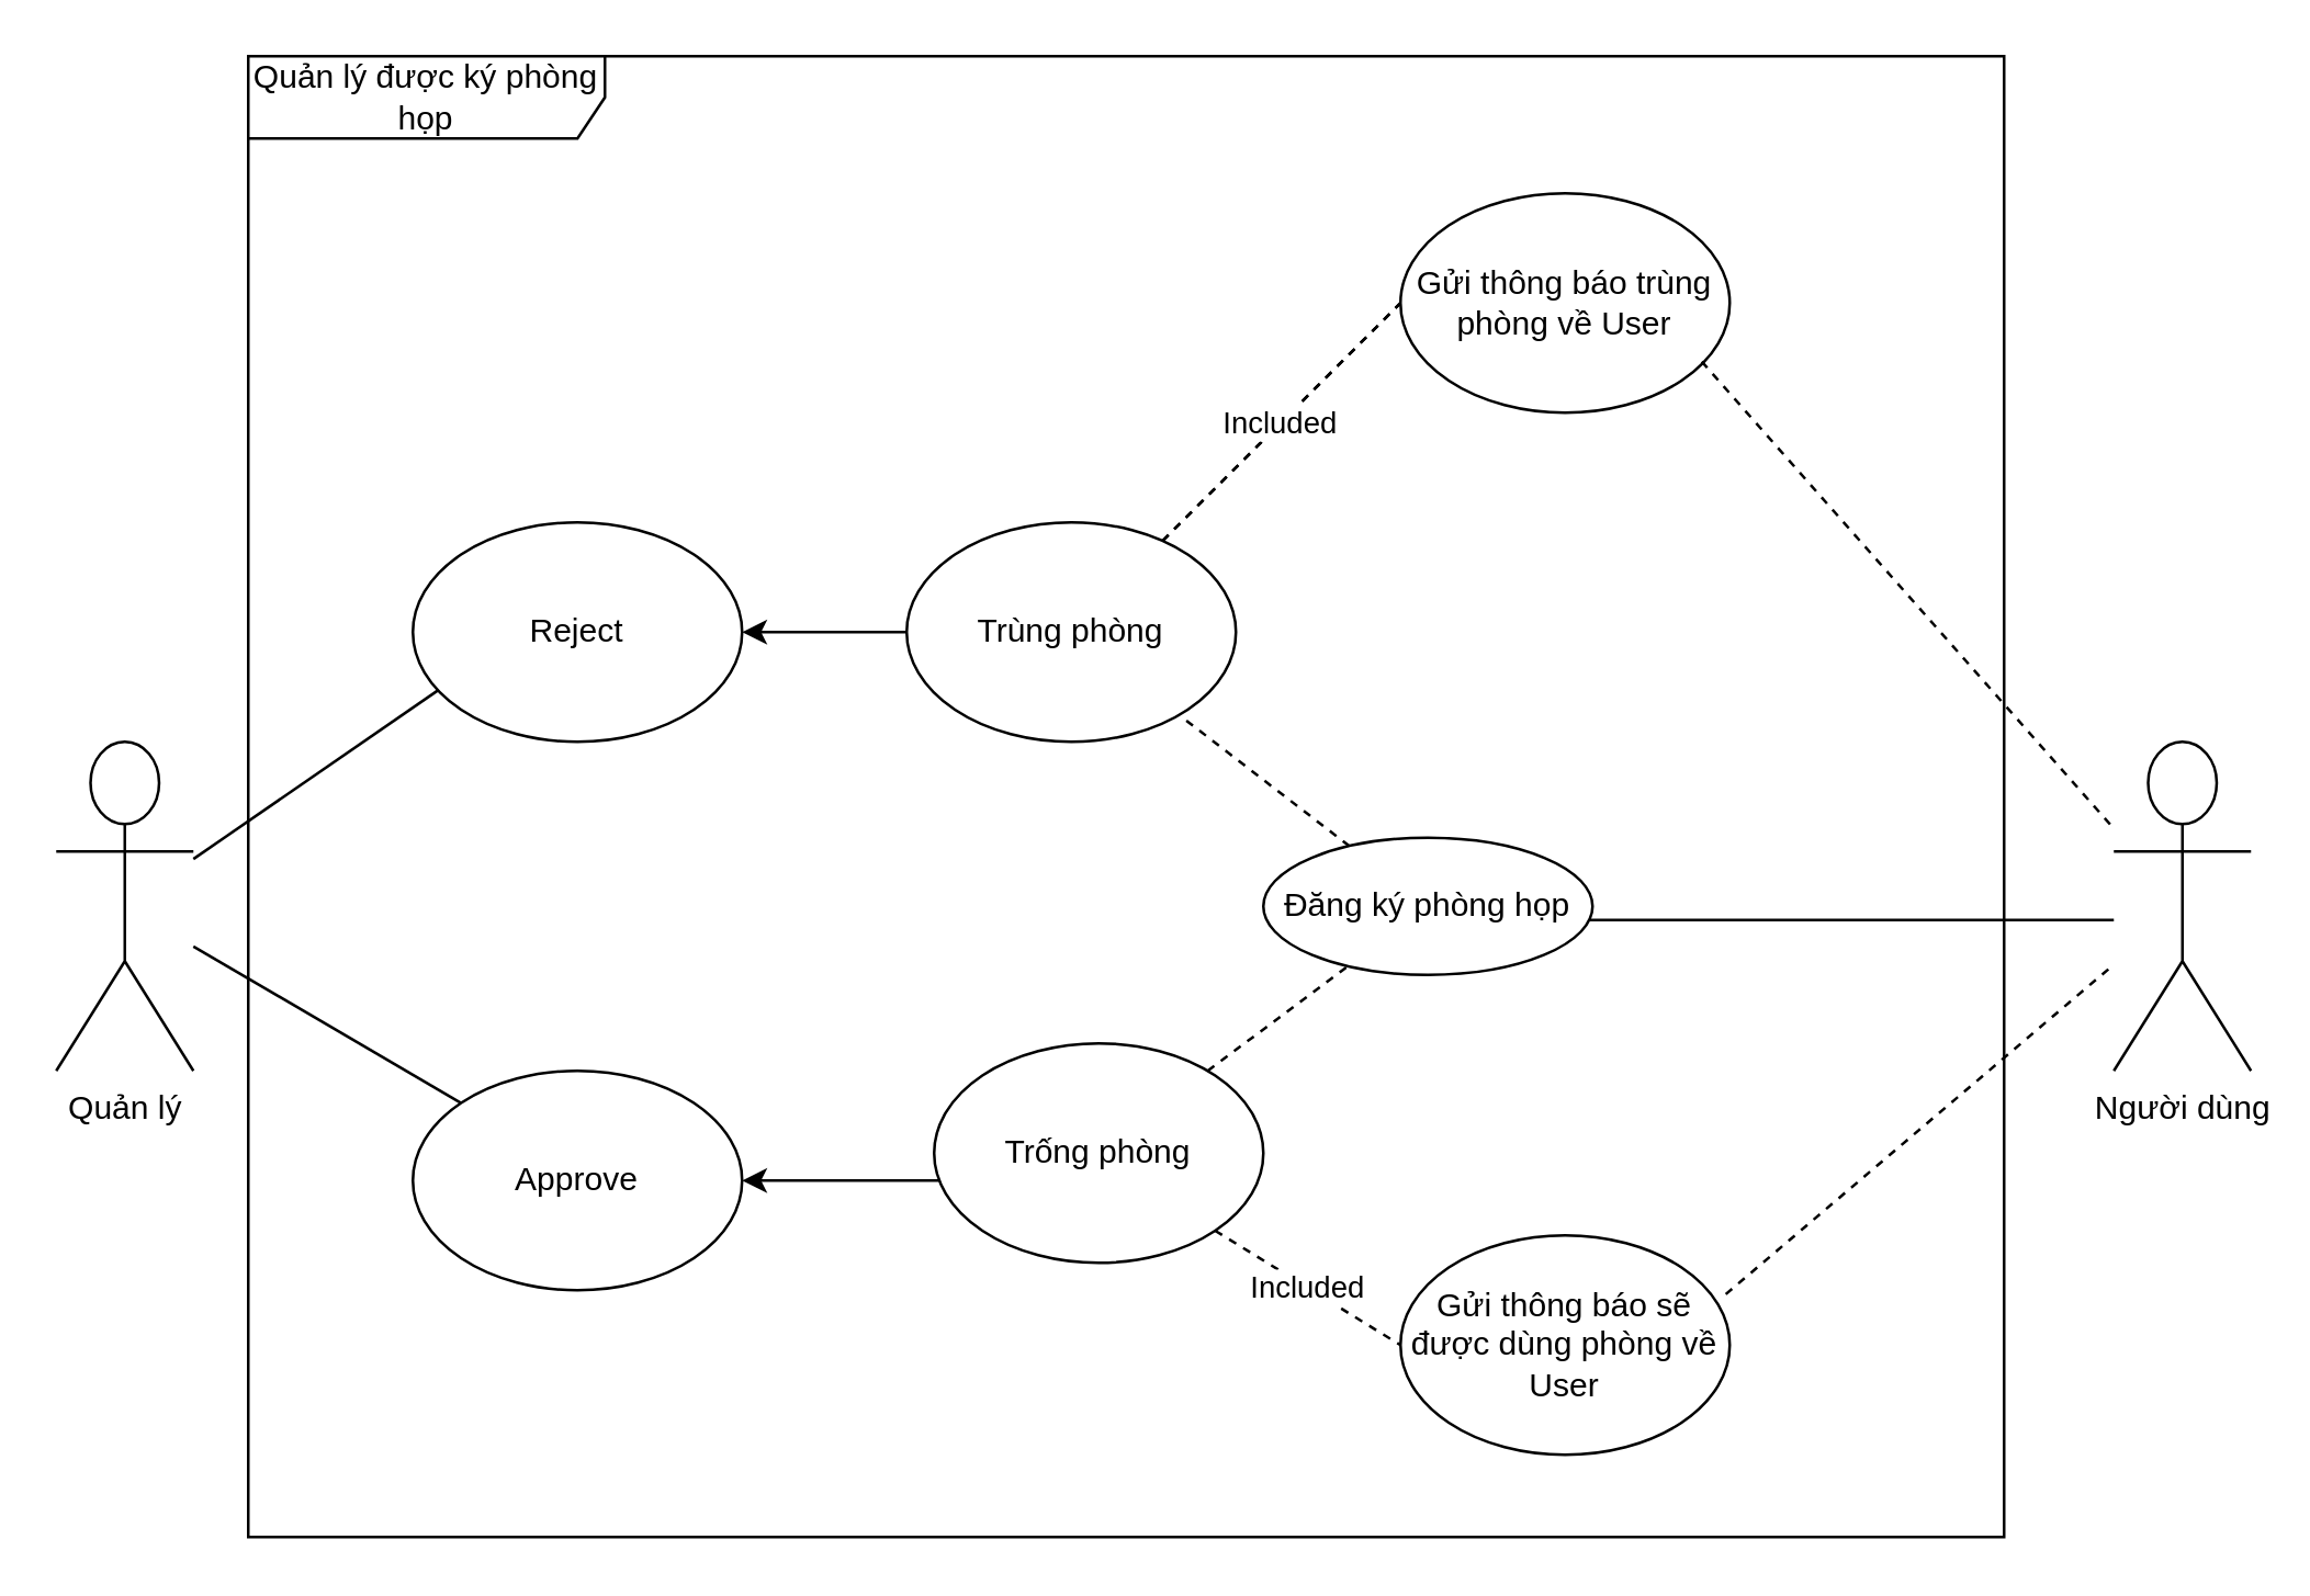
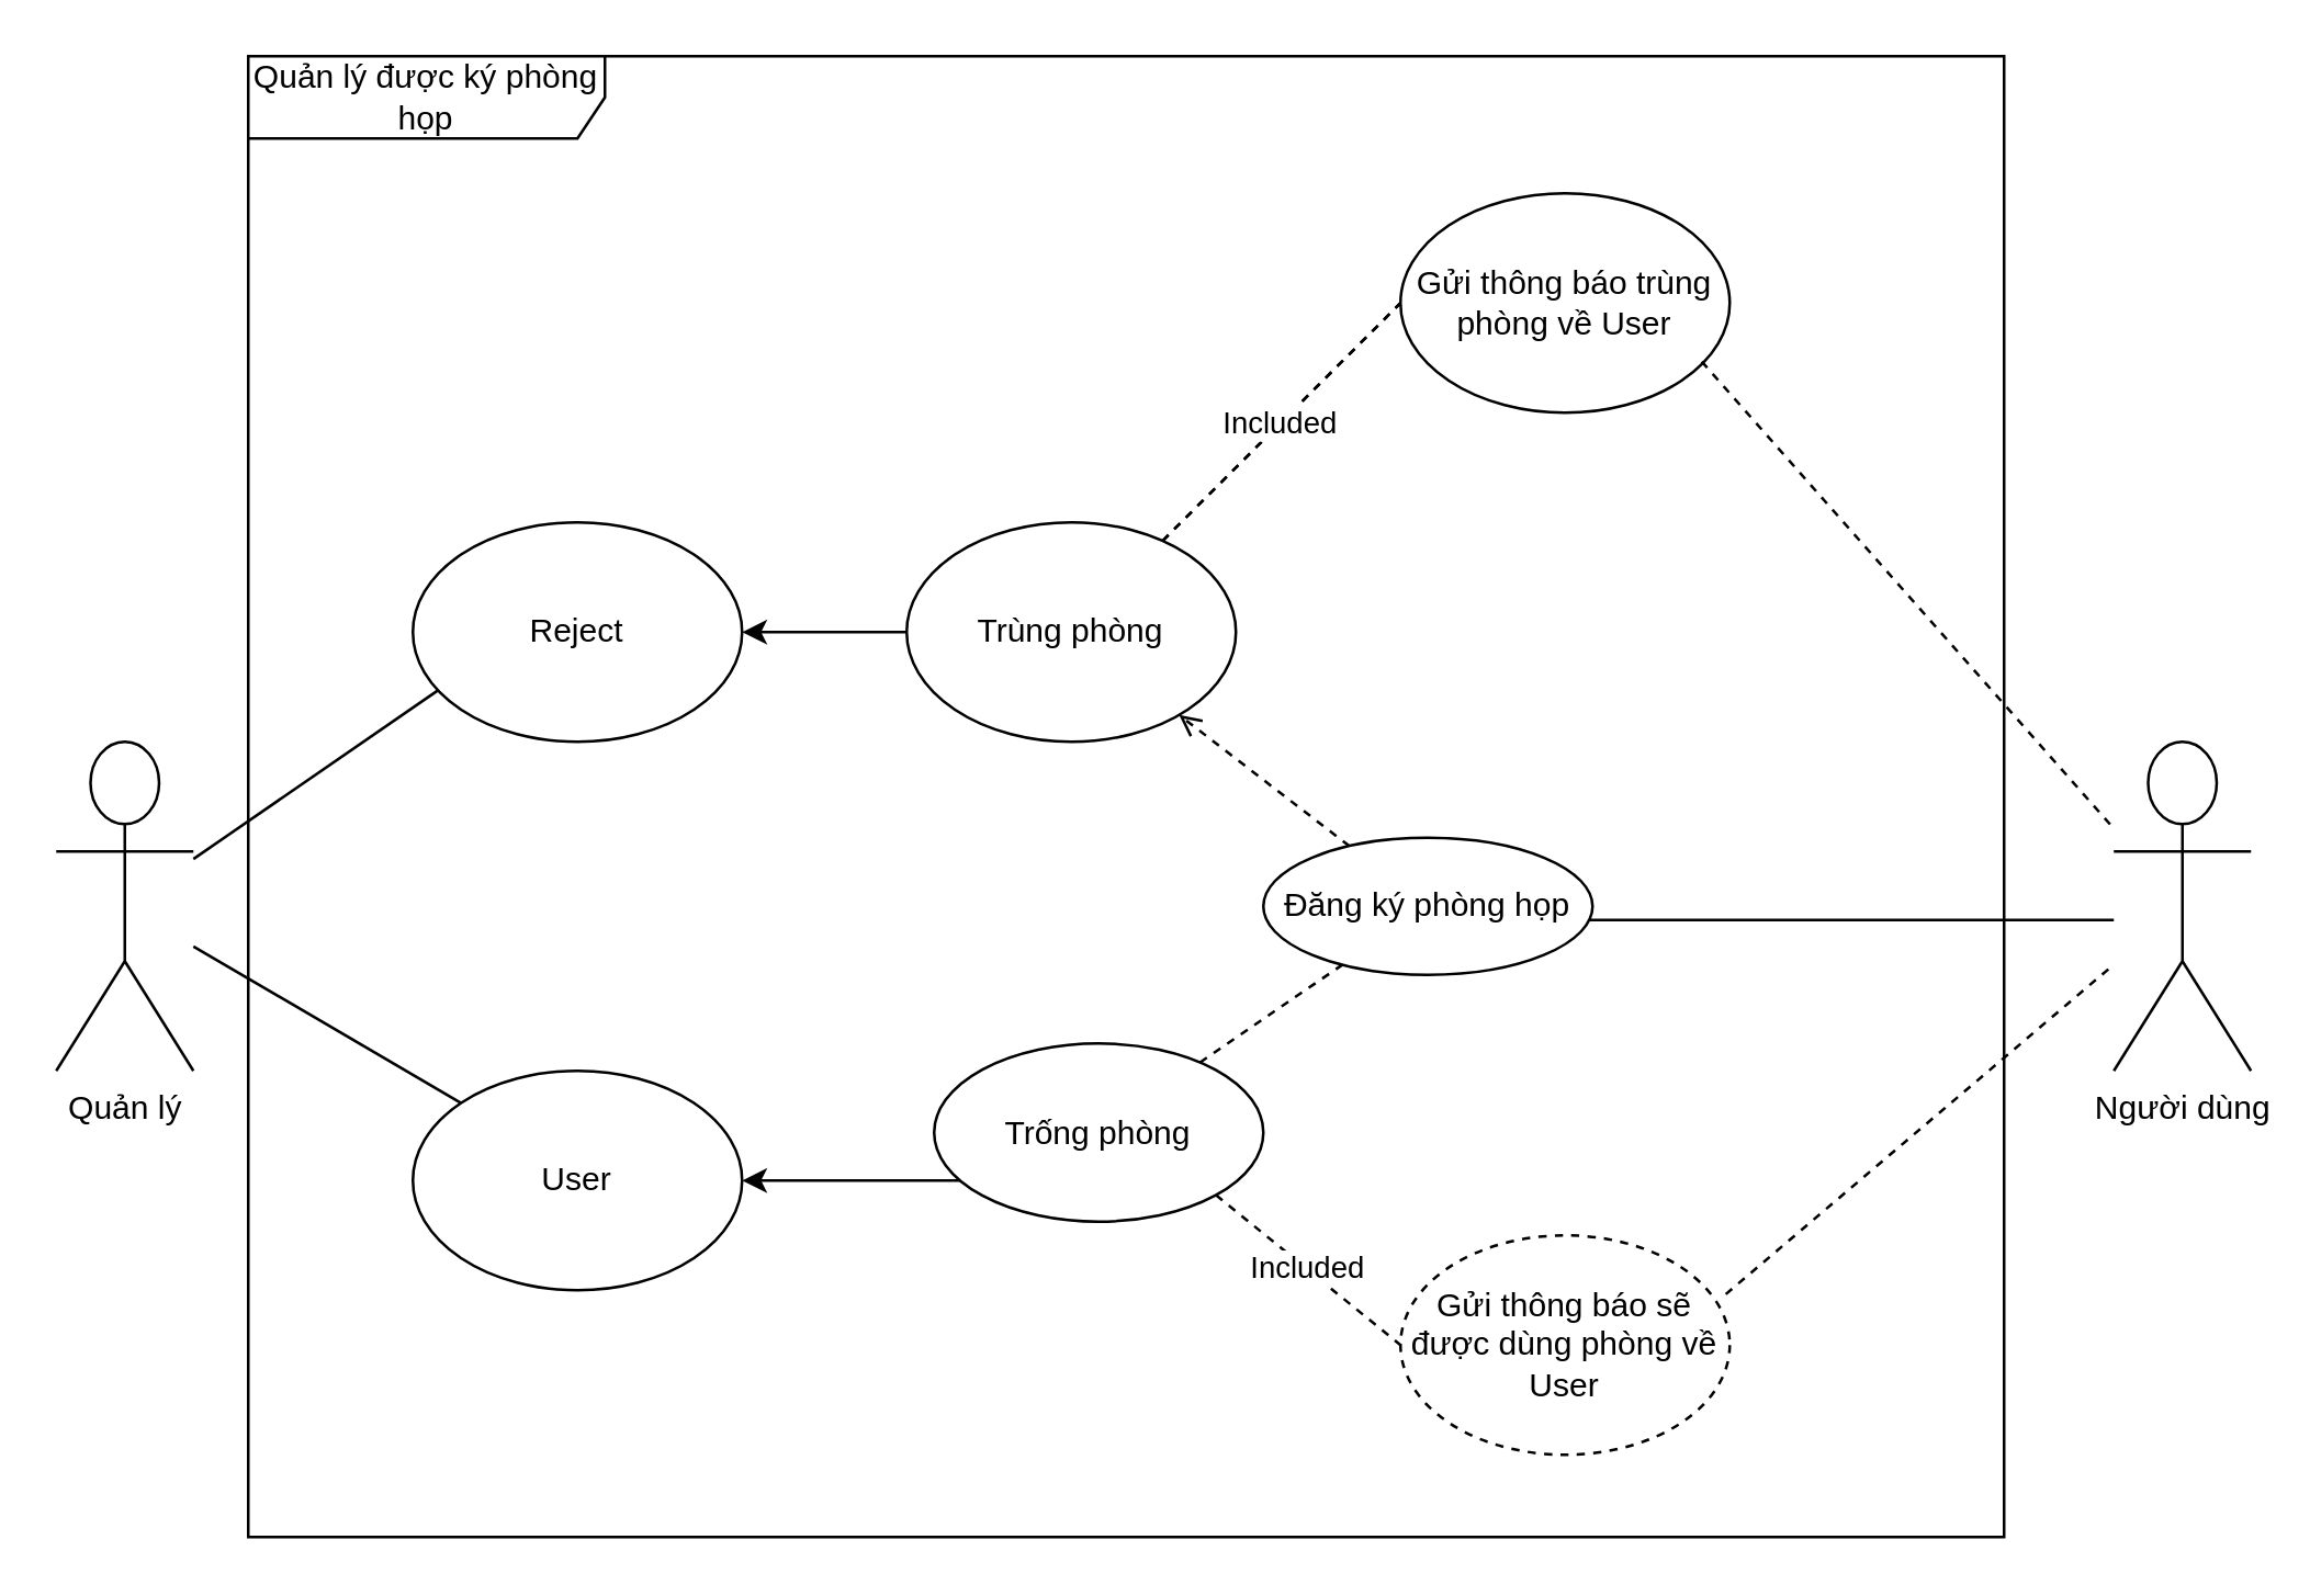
- <mxCell id="9" value="" style="endArrow=none;dashed=1;html=1;rounded=0;" edge="1" parent="1" source="6" target="8"><mxGeometry width="50" height="50" relative="1" as="geometry"><mxPoint x="400" y="310" as="sourcePoint" /><mxPoint x="430" y="240" as="targetPoint" /></mxGeometry></mxCell>
+ <mxCell id="9" value="" style="endArrow=open;dashed=1;html=1;rounded=0;" edge="1" parent="1" source="6" target="8"><mxGeometry width="50" height="50" relative="1" as="geometry"><mxPoint x="400" y="310" as="sourcePoint" /><mxPoint x="430" y="240" as="targetPoint" /></mxGeometry></mxCell>
- <mxCell id="11" value="Trống phòng" style="ellipse;whiteSpace=wrap;html=1;gradientColor=#ffffff;" vertex="1" parent="1"><mxGeometry x="340" y="380" width="120" height="80" as="geometry" /></mxCell>
+ <mxCell id="11" value="Trống phòng" style="ellipse;whiteSpace=wrap;html=1;gradientColor=#ffffff;" vertex="1" parent="1"><mxGeometry x="340" y="380" width="120" height="65" as="geometry" /></mxCell>
- <mxCell id="14" value="Approve" style="ellipse;whiteSpace=wrap;html=1;gradientColor=#ffffff;" vertex="1" parent="1"><mxGeometry x="150" y="390" width="120" height="80" as="geometry" /></mxCell>
+ <mxCell id="14" value="User" style="ellipse;whiteSpace=wrap;html=1;gradientColor=#ffffff;" vertex="1" parent="1"><mxGeometry x="150" y="390" width="120" height="80" as="geometry" /></mxCell>
- <mxCell id="20" value="Gửi thông báo sẽ được dùng phòng về User" style="ellipse;whiteSpace=wrap;html=1;gradientColor=#ffffff;" vertex="1" parent="1"><mxGeometry x="510" y="450" width="120" height="80" as="geometry" /></mxCell>
+ <mxCell id="20" value="Gửi thông báo sẽ được dùng phòng về User" style="ellipse;whiteSpace=wrap;html=1;gradientColor=#ffffff;dashed=1;" vertex="1" parent="1"><mxGeometry x="510" y="450" width="120" height="80" as="geometry" /></mxCell>
